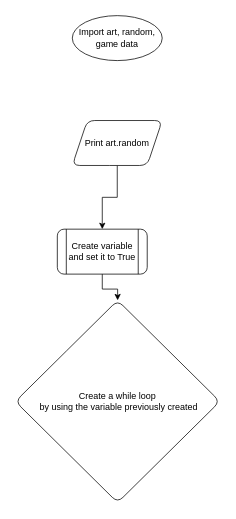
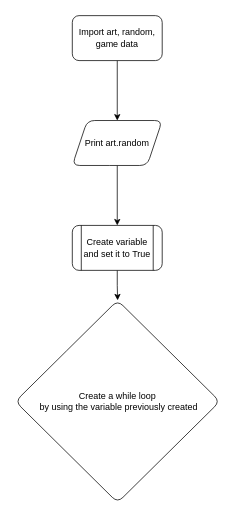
- <mxCell id="3" value="&lt;div&gt;Import art, random, game data&lt;br&gt;&lt;/div&gt;" style="ellipse;whiteSpace=wrap;html=1;" vertex="1" parent="1"><mxGeometry x="96" y="20" width="120" height="60" as="geometry" /></mxCell>
+ <mxCell id="3" value="&lt;div&gt;Import art, random, game data&lt;br&gt;&lt;/div&gt;" style="rounded=1;whiteSpace=wrap;html=1;" vertex="1" parent="1"><mxGeometry x="96" y="20" width="120" height="60" as="geometry" /></mxCell>
+ <mxCell id="2" value="" style="edgeStyle=orthogonalEdgeStyle;rounded=0;orthogonalLoop=1;jettySize=auto;html=1;" edge="1" parent="1" source="3" target="5"><mxGeometry relative="1" as="geometry" /></mxCell>
- <mxCell id="7" value="Create variable and set it to True" style="shape=process;whiteSpace=wrap;html=1;backgroundOutline=1;rounded=1;" vertex="1" parent="1"><mxGeometry x="76" y="305" width="120" height="60" as="geometry" /></mxCell>
+ <mxCell id="7" value="Create variable and set it to True" style="shape=process;whiteSpace=wrap;html=1;backgroundOutline=1;rounded=1;" vertex="1" parent="1"><mxGeometry x="96" y="300" width="120" height="60" as="geometry" /></mxCell>
